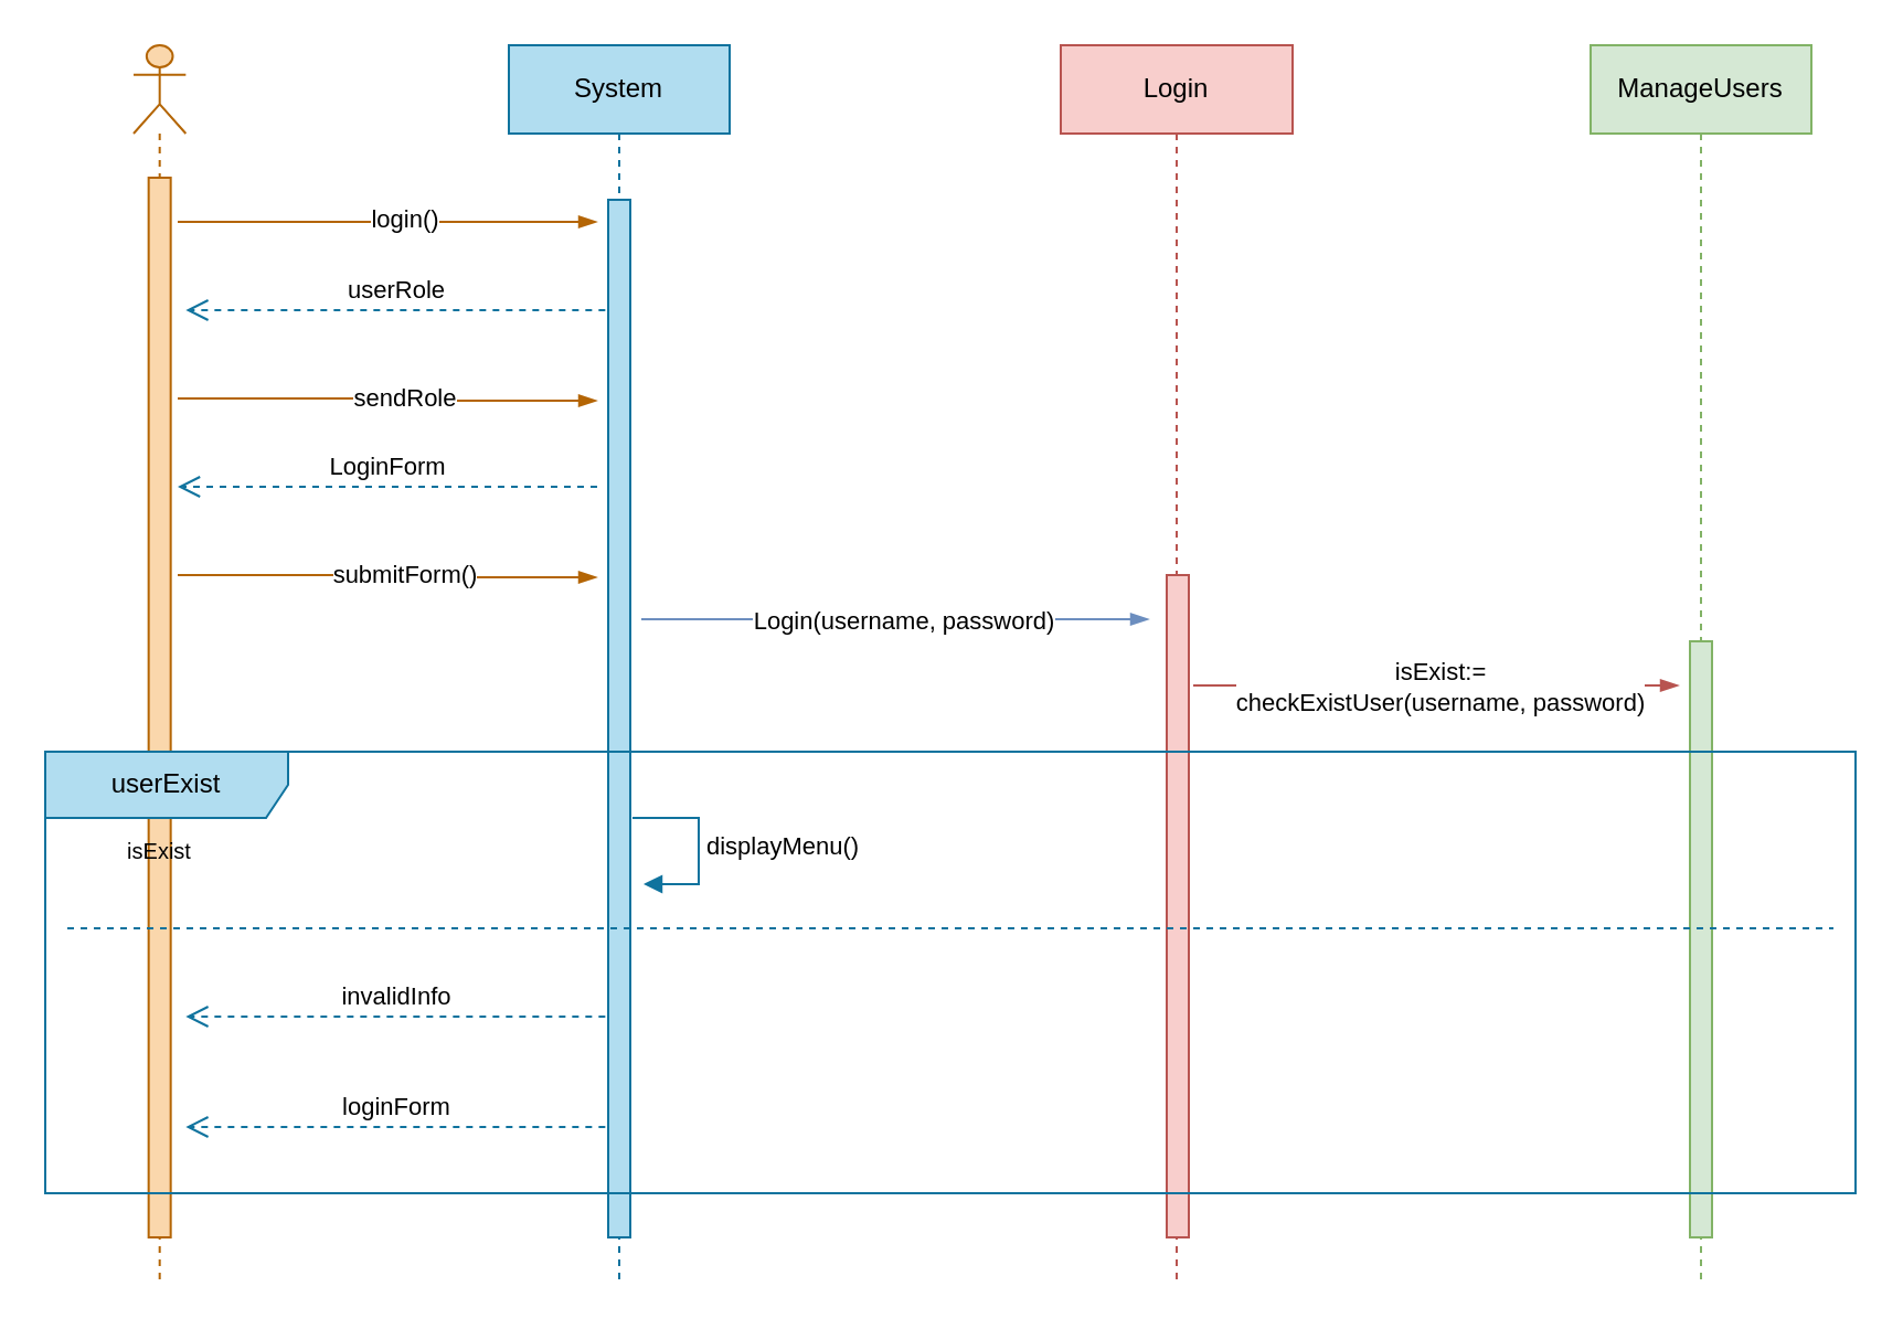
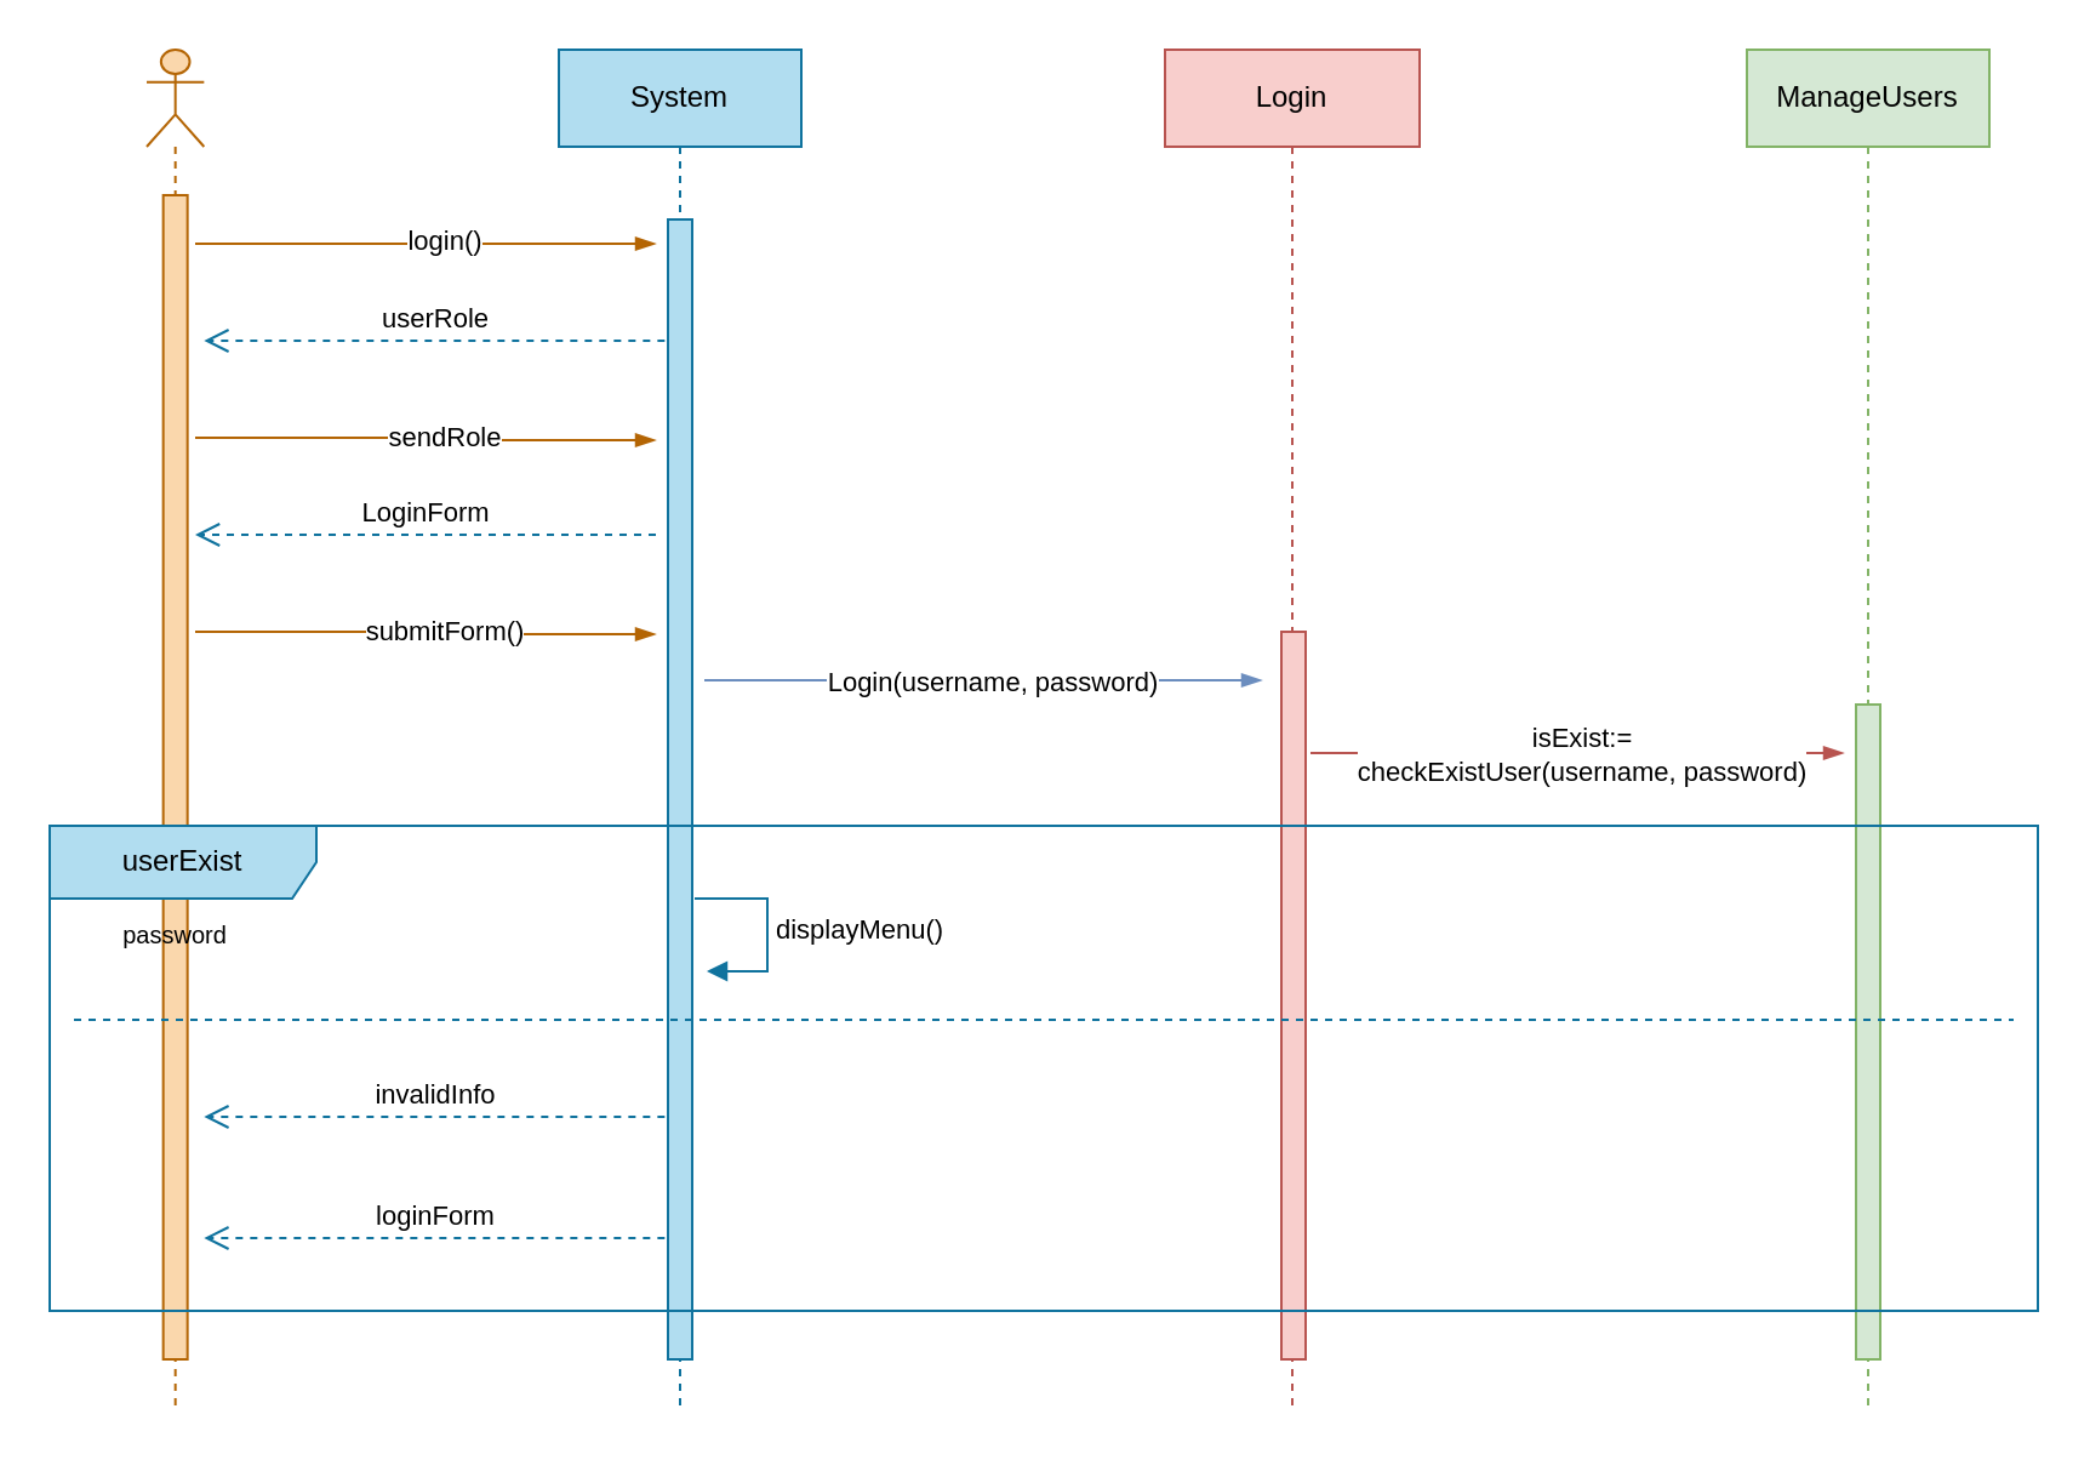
- <mxCell id="26" value="&lt;font style=&quot;font-size: 10px;&quot;&gt;isExist&lt;/font&gt;" style="text;html=1;strokeColor=none;fillColor=none;align=center;verticalAlign=middle;whiteSpace=wrap;rounded=0;" parent="1" vertex="1"><mxGeometry x="41.83" y="370" width="60" height="30" as="geometry" /></mxCell>
+ <mxCell id="26" value="&lt;font style=&quot;font-size: 10px;&quot;&gt;password&lt;/font&gt;" style="text;html=1;strokeColor=none;fillColor=none;align=center;verticalAlign=middle;whiteSpace=wrap;rounded=0;" parent="1" vertex="1"><mxGeometry x="41.83" y="370" width="60" height="30" as="geometry" /></mxCell>
